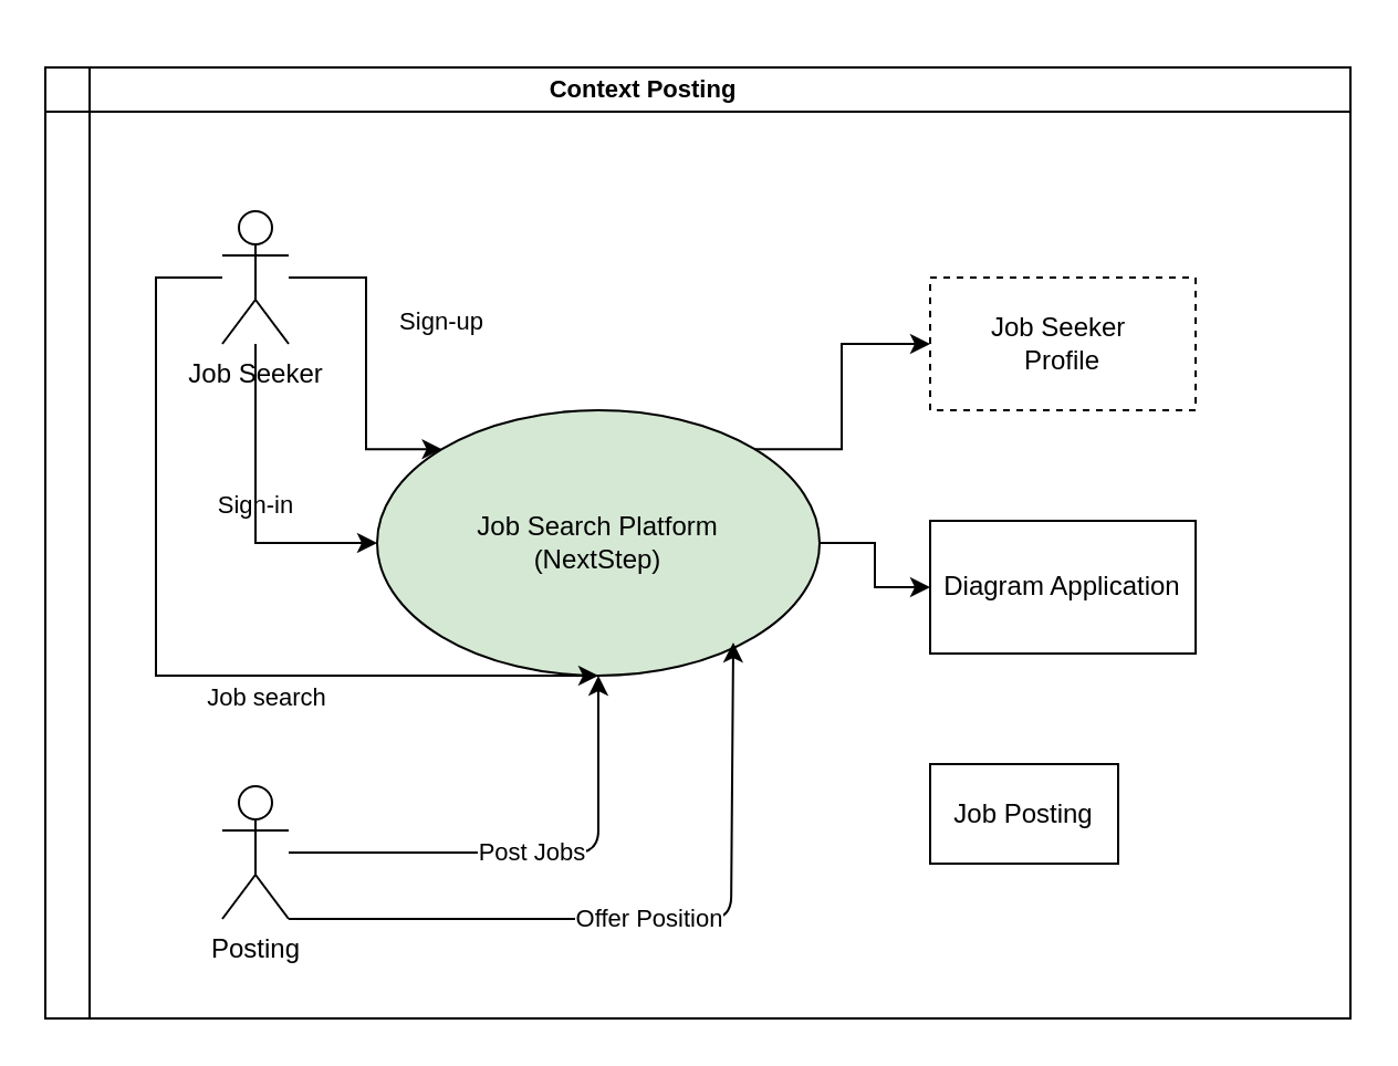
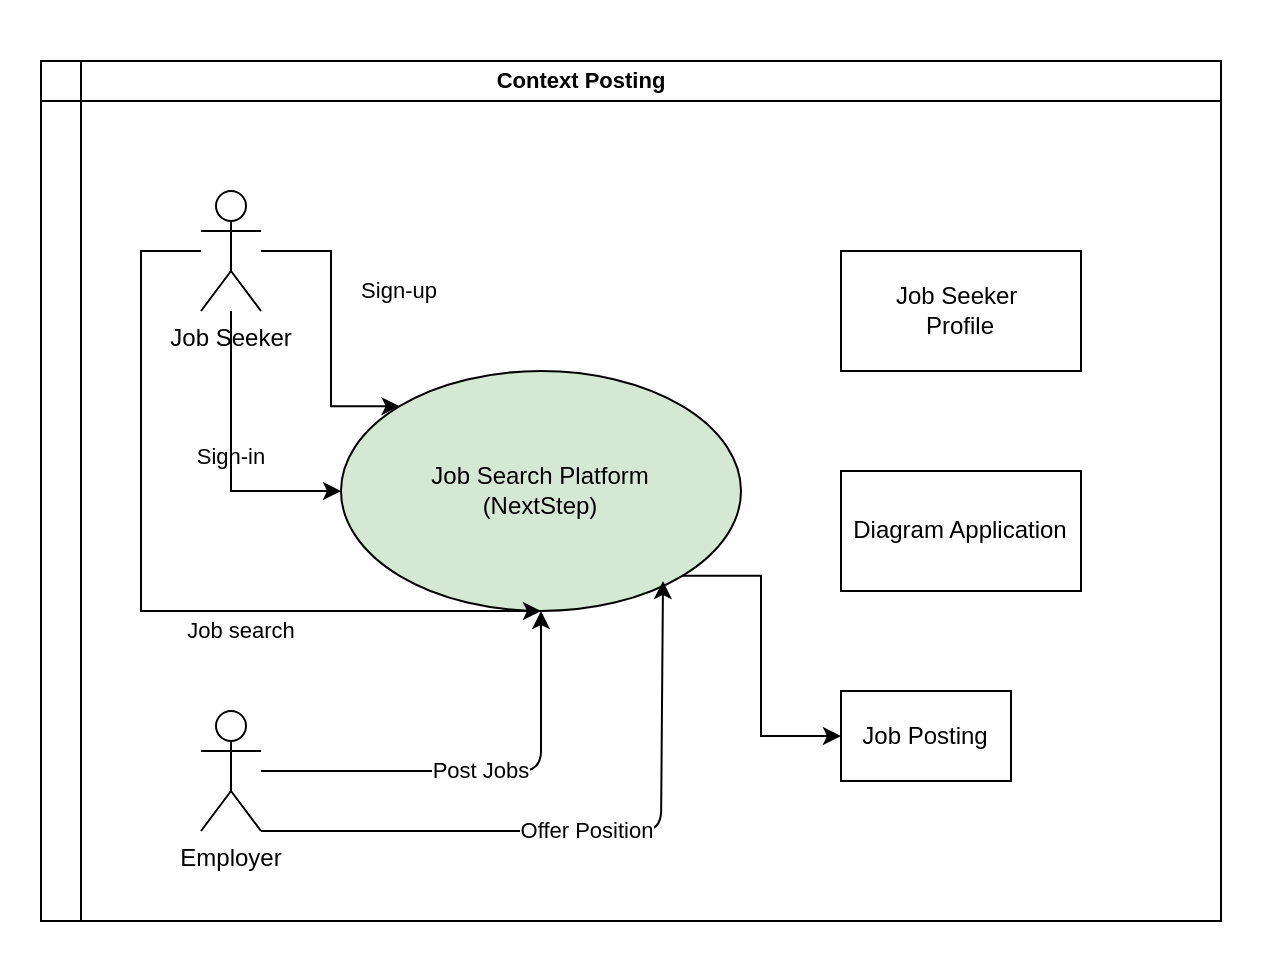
- <mxCell id="14" value="Job Seeker&amp;nbsp;&lt;div&gt;Profile&lt;/div&gt;" style="rounded=0;whiteSpace=wrap;html=1;labelBackgroundColor=none;dashed=1;" parent="1" vertex="1"><mxGeometry x="420" y="125" width="120" height="60" as="geometry" /></mxCell>
+ <mxCell id="14" value="Job Seeker&amp;nbsp;&lt;div&gt;Profile&lt;/div&gt;" style="rounded=0;whiteSpace=wrap;html=1;labelBackgroundColor=none;" parent="1" vertex="1"><mxGeometry x="420" y="125" width="120" height="60" as="geometry" /></mxCell>
- <mxCell id="13" style="edgeStyle=elbowEdgeStyle;rounded=0;orthogonalLoop=1;jettySize=auto;html=1;exitX=1;exitY=0;exitDx=0;exitDy=0;labelBackgroundColor=none;fontColor=default;" parent="1" source="4" target="14" edge="1"><mxGeometry relative="1" as="geometry" /></mxCell>
- <mxCell id="11" style="edgeStyle=elbowEdgeStyle;rounded=0;orthogonalLoop=1;jettySize=auto;html=1;labelBackgroundColor=none;fontColor=default;" parent="1" source="4" target="12" edge="1"><mxGeometry relative="1" as="geometry" /></mxCell>
+ <mxCell id="9" style="edgeStyle=elbowEdgeStyle;rounded=0;orthogonalLoop=1;jettySize=auto;html=1;exitX=1;exitY=1;exitDx=0;exitDy=0;labelBackgroundColor=none;fontColor=default;" parent="1" source="4" target="10" edge="1"><mxGeometry relative="1" as="geometry" /></mxCell>
- <mxCell id="18" value="Posting" style="shape=umlActor;verticalLabelPosition=bottom;verticalAlign=top;html=1;outlineConnect=0;labelBackgroundColor=none;" vertex="1" parent="1"><mxGeometry x="100" y="355" width="30" height="60" as="geometry" /></mxCell>
+ <mxCell id="18" value="Employer" style="shape=umlActor;verticalLabelPosition=bottom;verticalAlign=top;html=1;outlineConnect=0;labelBackgroundColor=none;" vertex="1" parent="1"><mxGeometry x="100" y="355" width="30" height="60" as="geometry" /></mxCell>
